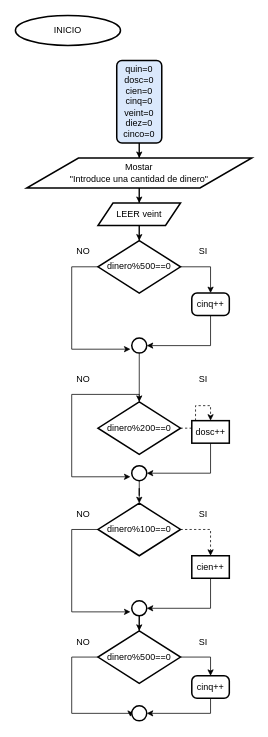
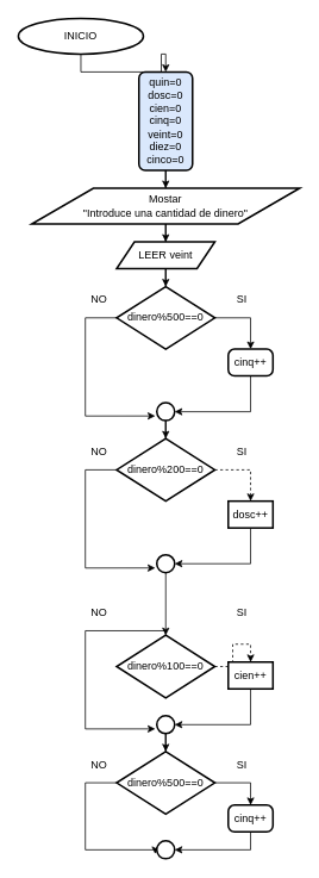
+ <mxCell id="2" value="" style="edgeStyle=orthogonalEdgeStyle;rounded=0;orthogonalLoop=1;jettySize=auto;html=1;" edge="1" parent="1" source="3" target="5"><mxGeometry relative="1" as="geometry" /></mxCell>
- <mxCell id="21" value="dinero%200==0" style="strokeWidth=2;html=1;shape=mxgraph.flowchart.decision;whiteSpace=wrap;" vertex="1" parent="1"><mxGeometry x="130" y="535" width="110" height="70" as="geometry" /></mxCell>
+ <mxCell id="21" value="dinero%200==0" style="strokeWidth=2;html=1;shape=mxgraph.flowchart.decision;whiteSpace=wrap;" vertex="1" parent="1"><mxGeometry x="130" y="490" width="110" height="70" as="geometry" /></mxCell>
- <mxCell id="30" value="dinero%100==0" style="strokeWidth=2;html=1;shape=mxgraph.flowchart.decision;whiteSpace=wrap;" vertex="1" parent="1"><mxGeometry x="130" y="670" width="110" height="70" as="geometry" /></mxCell>
+ <mxCell id="30" value="dinero%100==0" style="strokeWidth=2;html=1;shape=mxgraph.flowchart.decision;whiteSpace=wrap;" vertex="1" parent="1"><mxGeometry x="130" y="710" width="110" height="70" as="geometry" /></mxCell>
